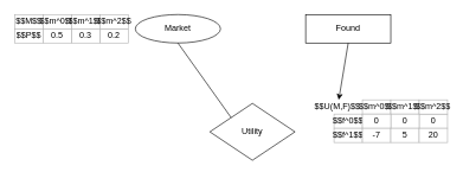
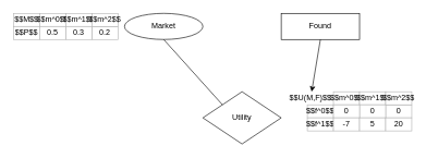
- <mxCell id="4" value="Utility" style="rhombus;whiteSpace=wrap;html=1;" vertex="1" parent="1"><mxGeometry x="295" y="145" width="120" height="80" as="geometry" /></mxCell>
+ <mxCell id="4" value="Utility" style="rhombus;whiteSpace=wrap;html=1;" vertex="1" parent="1"><mxGeometry x="310" y="140" width="120" height="80" as="geometry" /></mxCell>
